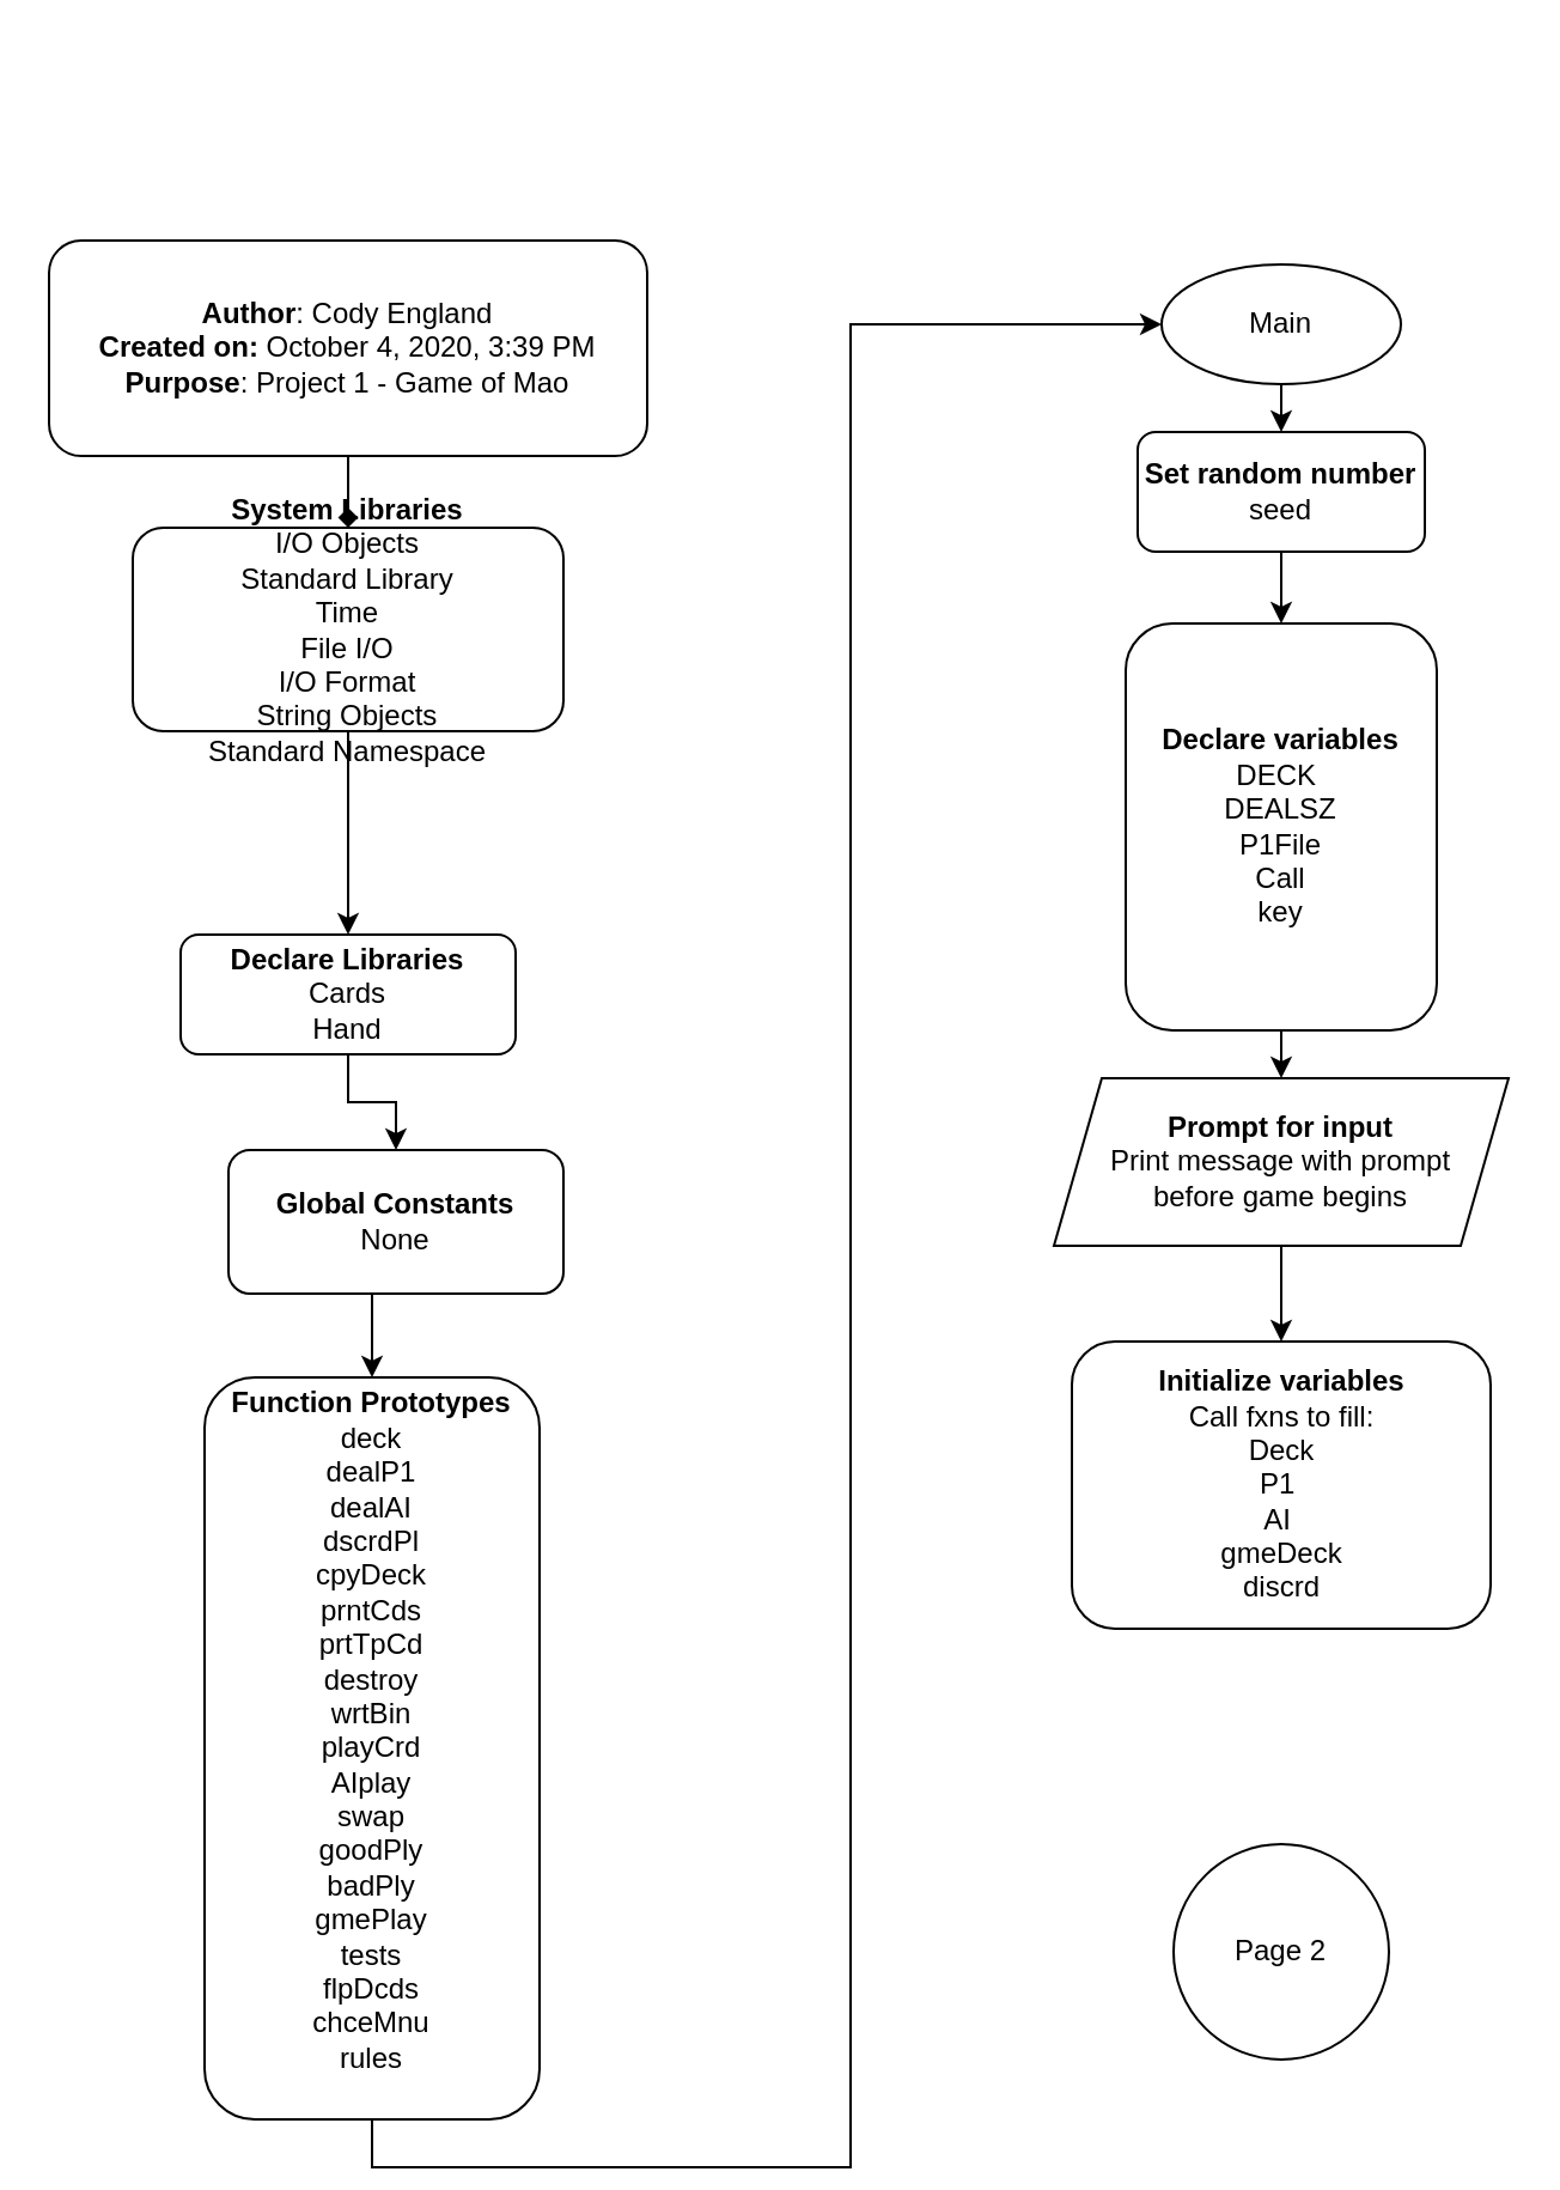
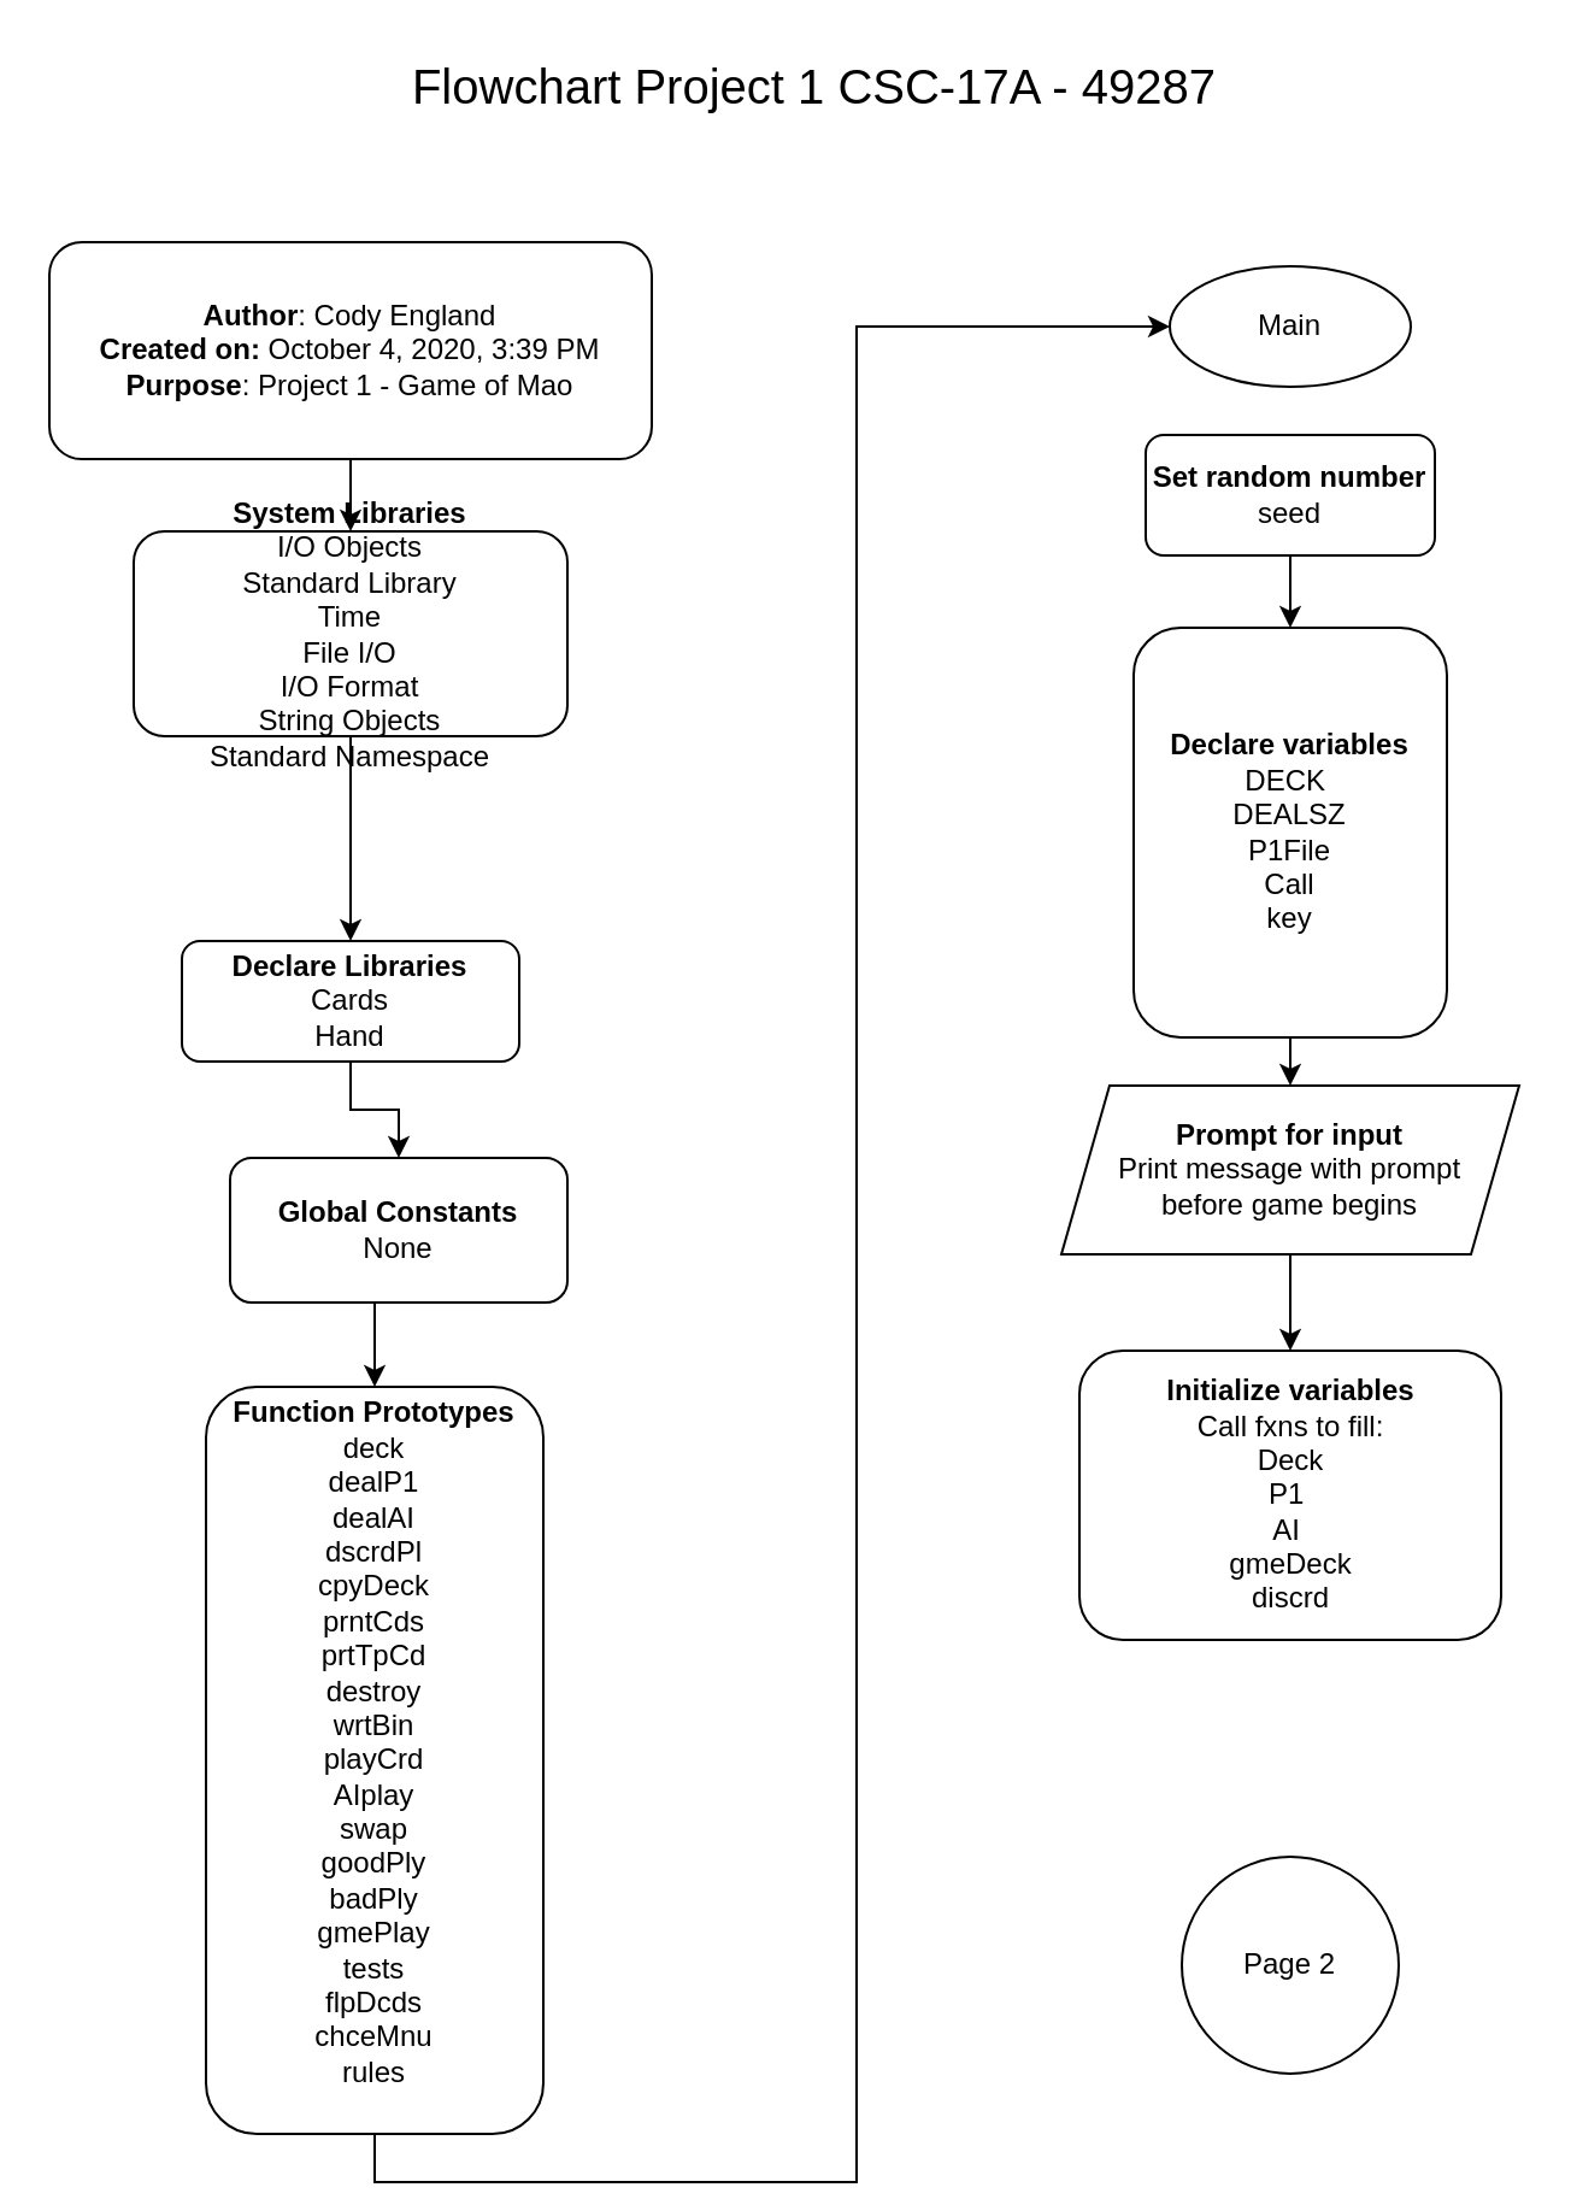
+ <mxCell id="6" value="Flowchart Project 1 CSC-17A - 49287&lt;font style=&quot;font-size: 20px&quot;&gt;&amp;nbsp;&lt;/font&gt;" style="text;html=1;align=center;verticalAlign=middle;resizable=0;points=[];autosize=1;strokeWidth=1;fontSize=20;" vertex="1" parent="1"><mxGeometry x="165" width="350" height="30" as="geometry" y="20" /></mxCell>
- <mxCell id="15" style="edgeStyle=orthogonalEdgeStyle;rounded=0;orthogonalLoop=1;jettySize=auto;html=1;exitX=0.5;exitY=1;exitDx=0;exitDy=0;entryX=0.5;entryY=0;entryDx=0;entryDy=0;fontSize=12;" edge="1" parent="1" source="16" target="20"><mxGeometry relative="1" as="geometry" /></mxCell>
- <mxCell id="4" style="edgeStyle=orthogonalEdgeStyle;rounded=0;orthogonalLoop=1;jettySize=auto;html=1;exitX=0.5;exitY=1;exitDx=0;exitDy=0;fontSize=20;endArrow=diamond;" edge="1" parent="1" source="5" target="3"><mxGeometry relative="1" as="geometry" /></mxCell>
+ <mxCell id="4" style="edgeStyle=orthogonalEdgeStyle;rounded=0;orthogonalLoop=1;jettySize=auto;html=1;exitX=0.5;exitY=1;exitDx=0;exitDy=0;fontSize=20;" edge="1" parent="1" source="5" target="3"><mxGeometry relative="1" as="geometry" /></mxCell>
